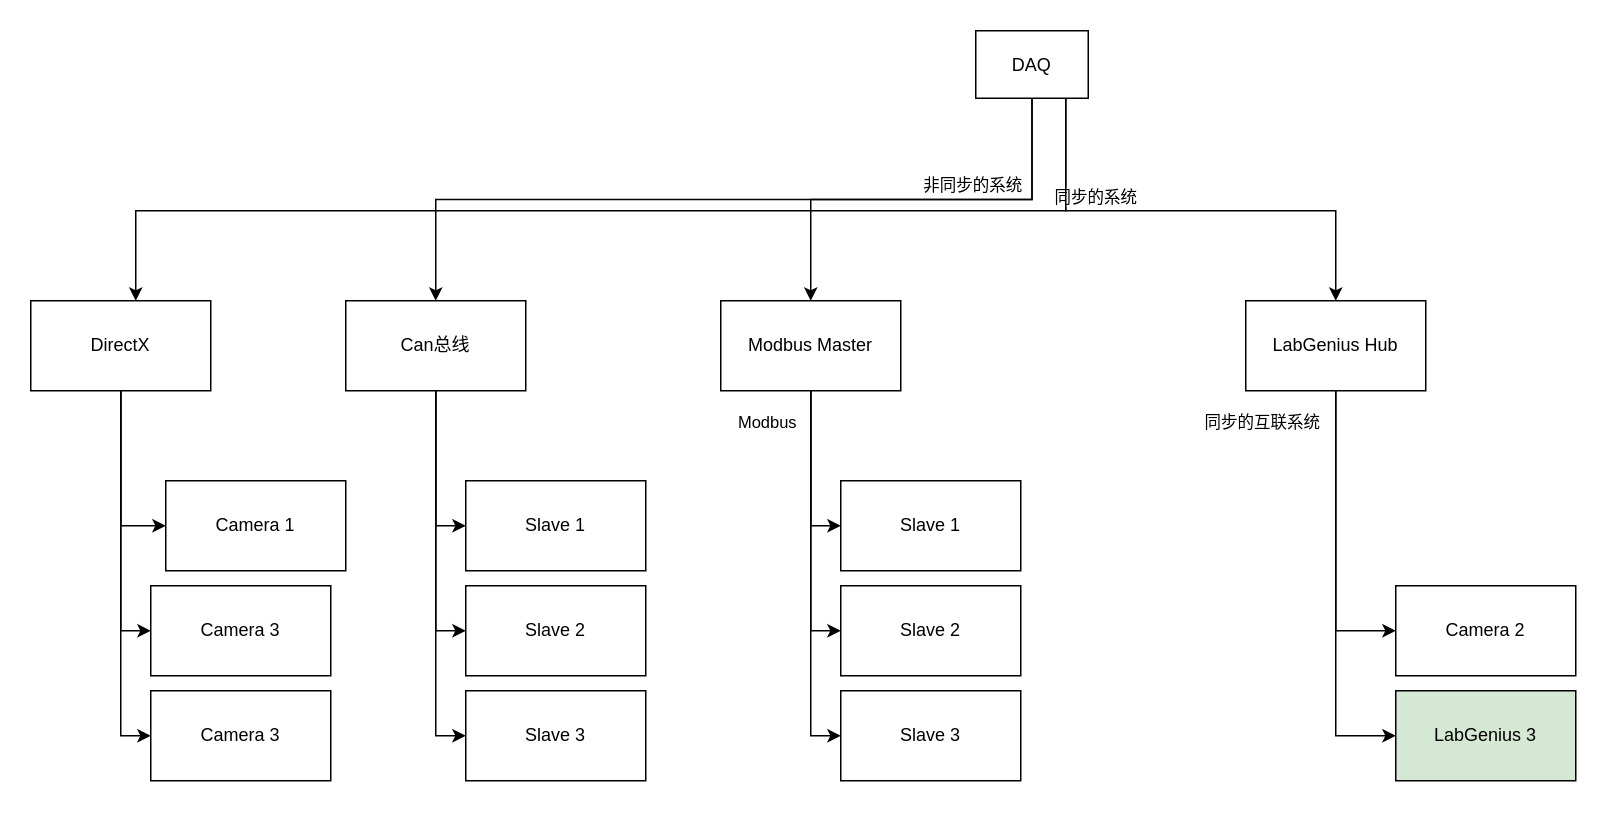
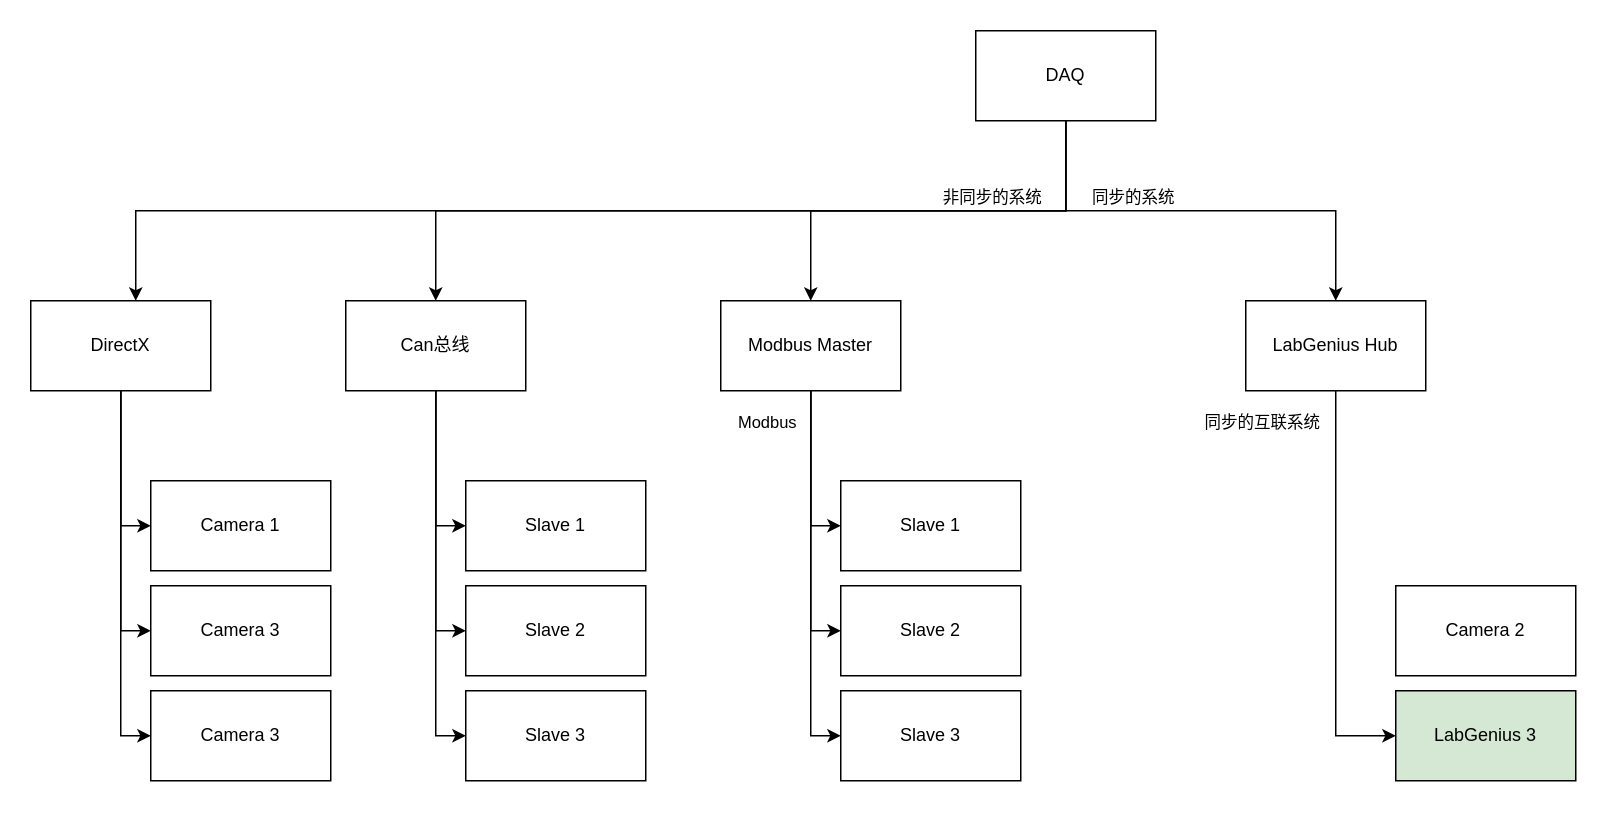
- <mxCell id="8" value="DAQ" style="rounded=0;whiteSpace=wrap;html=1;" vertex="1" parent="1"><mxGeometry x="650" y="20" width="75" height="45" as="geometry" /></mxCell>
+ <mxCell id="8" value="DAQ" style="rounded=0;whiteSpace=wrap;html=1;" vertex="1" parent="1"><mxGeometry x="650" y="20" width="120" height="60" as="geometry" /></mxCell>
- <mxCell id="34" value="Camera 1" style="rounded=0;whiteSpace=wrap;html=1;" vertex="1" parent="1"><mxGeometry x="110" y="320" width="120" height="60" as="geometry" /></mxCell>
+ <mxCell id="34" value="Camera 1" style="rounded=0;whiteSpace=wrap;html=1;" vertex="1" parent="1"><mxGeometry x="100" y="320" width="120" height="60" as="geometry" /></mxCell>
- <mxCell id="19" style="edgeStyle=orthogonalEdgeStyle;rounded=0;orthogonalLoop=1;jettySize=auto;html=1;entryX=0;entryY=0.5;entryDx=0;entryDy=0;" edge="1" parent="1" source="22" target="17"><mxGeometry relative="1" as="geometry" /></mxCell>
